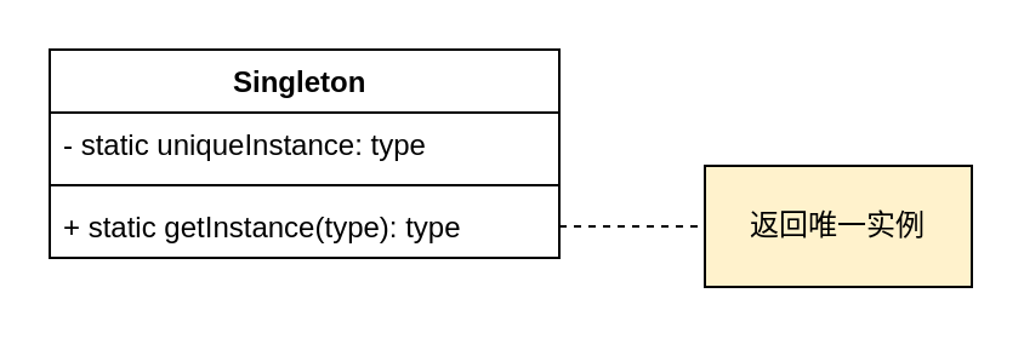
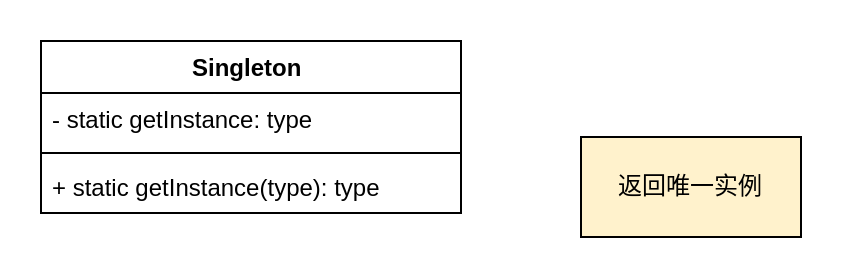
- <mxCell id="3" value="- static uniqueInstance: type" style="text;strokeColor=none;fillColor=none;align=left;verticalAlign=top;spacingLeft=4;spacingRight=4;overflow=hidden;rotatable=0;points=[[0,0.5],[1,0.5]];portConstraint=eastwest;whiteSpace=wrap;html=1;" vertex="1" parent="2"><mxGeometry y="26" width="210" height="26" as="geometry" /></mxCell>
+ <mxCell id="3" value="- static getInstance: type" style="text;strokeColor=none;fillColor=none;align=left;verticalAlign=top;spacingLeft=4;spacingRight=4;overflow=hidden;rotatable=0;points=[[0,0.5],[1,0.5]];portConstraint=eastwest;whiteSpace=wrap;html=1;" vertex="1" parent="2"><mxGeometry y="26" width="210" height="26" as="geometry" /></mxCell>
- <mxCell id="7" style="edgeStyle=orthogonalEdgeStyle;rounded=0;orthogonalLoop=1;jettySize=auto;html=1;dashed=1;endArrow=none;endFill=0;" edge="1" parent="1" source="5" target="6"><mxGeometry relative="1" as="geometry"><mxPoint x="290" y="93" as="targetPoint" /></mxGeometry></mxCell>
